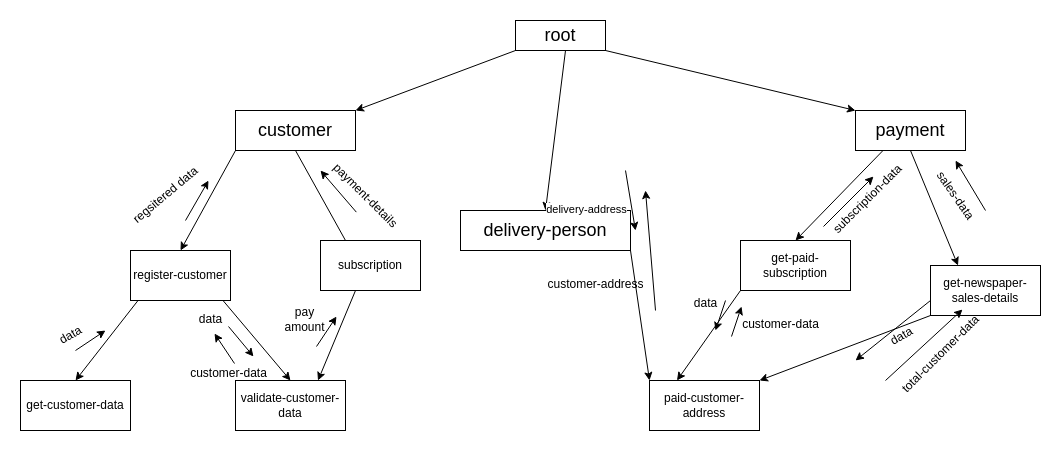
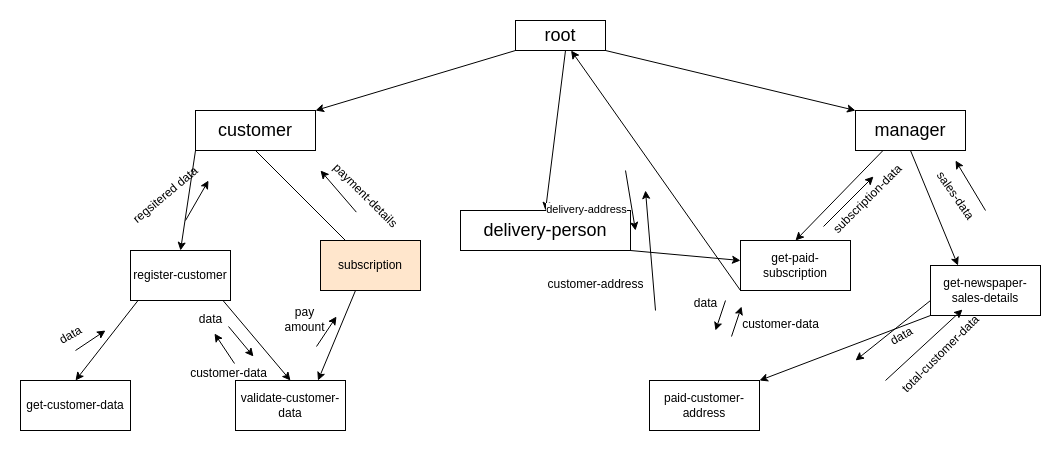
- <mxCell id="3" value="&lt;font style=&quot;font-size: 18px;&quot;&gt;customer&lt;/font&gt;" style="rounded=0;whiteSpace=wrap;html=1;align=center;" vertex="1" parent="1"><mxGeometry x="235" y="110" width="120" height="40" as="geometry" /></mxCell>
+ <mxCell id="3" value="&lt;font style=&quot;font-size: 18px;&quot;&gt;customer&lt;/font&gt;" style="rounded=0;whiteSpace=wrap;html=1;align=center;" vertex="1" parent="1"><mxGeometry x="195" y="110" width="120" height="40" as="geometry" /></mxCell>
- <mxCell id="5" value="&lt;font style=&quot;font-size: 18px;&quot;&gt;payment&lt;/font&gt;" style="rounded=0;whiteSpace=wrap;html=1;" vertex="1" parent="1"><mxGeometry x="855" y="110" width="110" height="40" as="geometry" /></mxCell>
+ <mxCell id="5" value="&lt;font style=&quot;font-size: 18px;&quot;&gt;manager&lt;/font&gt;" style="rounded=0;whiteSpace=wrap;html=1;" vertex="1" parent="1"><mxGeometry x="855" y="110" width="110" height="40" as="geometry" /></mxCell>
- <mxCell id="7" value="subscription" style="rounded=0;whiteSpace=wrap;html=1;" vertex="1" parent="1"><mxGeometry x="320" y="240" width="100" height="50" as="geometry" /></mxCell>
+ <mxCell id="7" value="subscription" style="rounded=0;whiteSpace=wrap;html=1;fillColor=#ffe6cc;" vertex="1" parent="1"><mxGeometry x="320" y="240" width="100" height="50" as="geometry" /></mxCell>
- <mxCell id="35" value="" style="endArrow=classic;html=1;rounded=0;entryX=0;entryY=0;entryDx=0;entryDy=0;exitX=1;exitY=1;exitDx=0;exitDy=0;" edge="1" parent="1" source="4" target="34"><mxGeometry width="50" height="50" relative="1" as="geometry"><mxPoint x="575" y="250" as="sourcePoint" /><mxPoint x="525" y="300" as="targetPoint" /></mxGeometry></mxCell>
+ <mxCell id="35" value="" style="endArrow=classic;html=1;rounded=0;exitX=1;exitY=1;exitDx=0;exitDy=0;" edge="1" parent="1" source="4" target="10"><mxGeometry width="50" height="50" relative="1" as="geometry"><mxPoint x="575" y="250" as="sourcePoint" /><mxPoint x="525" y="300" as="targetPoint" /></mxGeometry></mxCell>
- <mxCell id="36" value="" style="endArrow=classic;html=1;rounded=0;exitX=0;exitY=1;exitDx=0;exitDy=0;entryX=0.25;entryY=0;entryDx=0;entryDy=0;" edge="1" parent="1" source="10" target="34"><mxGeometry width="50" height="50" relative="1" as="geometry"><mxPoint x="768" y="280" as="sourcePoint" /><mxPoint x="700" y="360" as="targetPoint" /></mxGeometry></mxCell>
+ <mxCell id="36" value="" style="endArrow=classic;html=1;rounded=0;exitX=0;exitY=1;exitDx=0;exitDy=0;" edge="1" parent="1" source="10" target="2"><mxGeometry width="50" height="50" relative="1" as="geometry"><mxPoint x="768" y="280" as="sourcePoint" /><mxPoint x="700" y="360" as="targetPoint" /></mxGeometry></mxCell>
